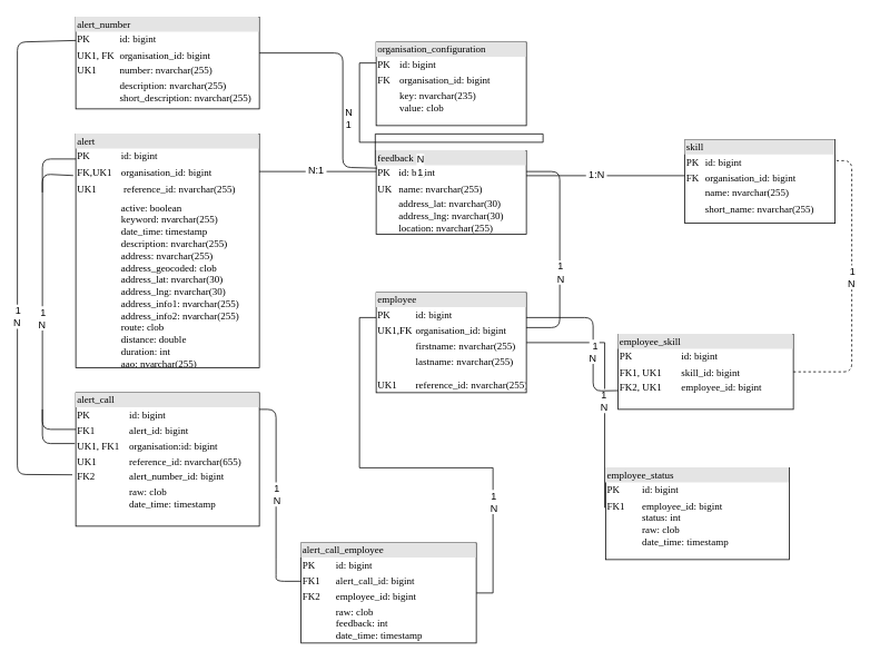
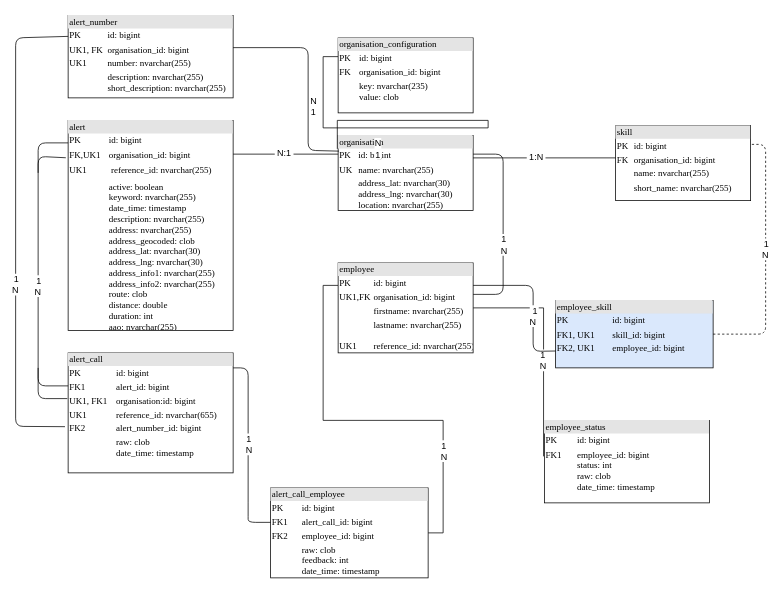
- <mxCell id="3" value="&lt;div style=&quot;box-sizing: border-box ; width: 100% ; background: #e4e4e4 ; padding: 2px&quot;&gt;feedback&lt;/div&gt;&lt;table style=&quot;width: 100% ; font-size: 1em&quot; cellpadding=&quot;2&quot; cellspacing=&quot;0&quot;&gt;&lt;tbody&gt;&lt;tr&gt;&lt;td&gt;PK&lt;/td&gt;&lt;td&gt;id: bigint&lt;/td&gt;&lt;/tr&gt;&lt;tr&gt;&lt;td&gt;UK&lt;/td&gt;&lt;td&gt;name: nvarchar(255)&lt;/td&gt;&lt;/tr&gt;&lt;tr&gt;&lt;td&gt;&lt;/td&gt;&lt;td&gt;address_lat: nvarchar(30)&lt;br&gt;address_lng: nvarchar(30)&lt;br&gt;location: nvarchar(255)&lt;br&gt;&lt;br&gt;&lt;/td&gt;&lt;/tr&gt;&lt;/tbody&gt;&lt;/table&gt;" style="verticalAlign=top;align=left;overflow=fill;html=1;rounded=0;shadow=0;comic=0;labelBackgroundColor=none;strokeColor=#000000;strokeWidth=1;fillColor=#ffffff;fontFamily=Verdana;fontSize=12;fontColor=#000000;" parent="1" vertex="1"><mxGeometry x="450" y="180" width="180" height="100" as="geometry" /></mxCell>
+ <mxCell id="3" value="&lt;div style=&quot;box-sizing: border-box ; width: 100% ; background: #e4e4e4 ; padding: 2px&quot;&gt;organisation&lt;/div&gt;&lt;table style=&quot;width: 100% ; font-size: 1em&quot; cellpadding=&quot;2&quot; cellspacing=&quot;0&quot;&gt;&lt;tbody&gt;&lt;tr&gt;&lt;td&gt;PK&lt;/td&gt;&lt;td&gt;id: bigint&lt;/td&gt;&lt;/tr&gt;&lt;tr&gt;&lt;td&gt;UK&lt;/td&gt;&lt;td&gt;name: nvarchar(255)&lt;/td&gt;&lt;/tr&gt;&lt;tr&gt;&lt;td&gt;&lt;/td&gt;&lt;td&gt;address_lat: nvarchar(30)&lt;br&gt;address_lng: nvarchar(30)&lt;br&gt;location: nvarchar(255)&lt;br&gt;&lt;br&gt;&lt;/td&gt;&lt;/tr&gt;&lt;/tbody&gt;&lt;/table&gt;" style="verticalAlign=top;align=left;overflow=fill;html=1;rounded=0;shadow=0;comic=0;labelBackgroundColor=none;strokeColor=#000000;strokeWidth=1;fillColor=#ffffff;fontFamily=Verdana;fontSize=12;fontColor=#000000;" parent="1" vertex="1"><mxGeometry x="450" y="180" width="180" height="100" as="geometry" /></mxCell>
- <mxCell id="22" value="&lt;div style=&quot;box-sizing: border-box ; width: 100% ; background: #e4e4e4 ; padding: 2px&quot;&gt;employee_skill&lt;/div&gt;&lt;table style=&quot;width: 100% ; font-size: 1em&quot; cellpadding=&quot;2&quot; cellspacing=&quot;0&quot;&gt;&lt;tbody&gt;&lt;tr&gt;&lt;td&gt;PK&lt;/td&gt;&lt;td&gt;id: bigint&lt;/td&gt;&lt;/tr&gt;&lt;tr&gt;&lt;td&gt;FK1, UK1&lt;br&gt;&lt;/td&gt;&lt;td&gt;skill_id: bigint&lt;/td&gt;&lt;/tr&gt;&lt;tr&gt;&lt;td&gt;FK2, UK1&lt;/td&gt;&lt;td&gt;employee_id: bigint&lt;br&gt;&lt;/td&gt;&lt;/tr&gt;&lt;tr&gt;&lt;td&gt;&lt;/td&gt;&lt;td&gt;&lt;br&gt;&lt;br&gt;&lt;br&gt;&lt;/td&gt;&lt;/tr&gt;&lt;/tbody&gt;&lt;/table&gt;" style="verticalAlign=top;align=left;overflow=fill;html=1;rounded=0;shadow=0;comic=0;labelBackgroundColor=none;strokeColor=#000000;strokeWidth=1;fillColor=#ffffff;fontFamily=Verdana;fontSize=12;fontColor=#000000;" parent="1" vertex="1"><mxGeometry x="740" y="400" width="210" height="90" as="geometry" /></mxCell>
+ <mxCell id="22" value="&lt;div style=&quot;box-sizing: border-box ; width: 100% ; background: #e4e4e4 ; padding: 2px&quot;&gt;employee_skill&lt;/div&gt;&lt;table style=&quot;width: 100% ; font-size: 1em&quot; cellpadding=&quot;2&quot; cellspacing=&quot;0&quot;&gt;&lt;tbody&gt;&lt;tr&gt;&lt;td&gt;PK&lt;/td&gt;&lt;td&gt;id: bigint&lt;/td&gt;&lt;/tr&gt;&lt;tr&gt;&lt;td&gt;FK1, UK1&lt;br&gt;&lt;/td&gt;&lt;td&gt;skill_id: bigint&lt;/td&gt;&lt;/tr&gt;&lt;tr&gt;&lt;td&gt;FK2, UK1&lt;/td&gt;&lt;td&gt;employee_id: bigint&lt;br&gt;&lt;/td&gt;&lt;/tr&gt;&lt;tr&gt;&lt;td&gt;&lt;/td&gt;&lt;td&gt;&lt;br&gt;&lt;br&gt;&lt;br&gt;&lt;/td&gt;&lt;/tr&gt;&lt;/tbody&gt;&lt;/table&gt;" style="verticalAlign=top;align=left;overflow=fill;html=1;rounded=0;shadow=0;comic=0;labelBackgroundColor=none;strokeColor=#000000;strokeWidth=1;fillColor=#dae8fc;fontFamily=Verdana;fontSize=12;fontColor=#000000;" parent="1" vertex="1"><mxGeometry x="740" y="400" width="210" height="90" as="geometry" /></mxCell>
